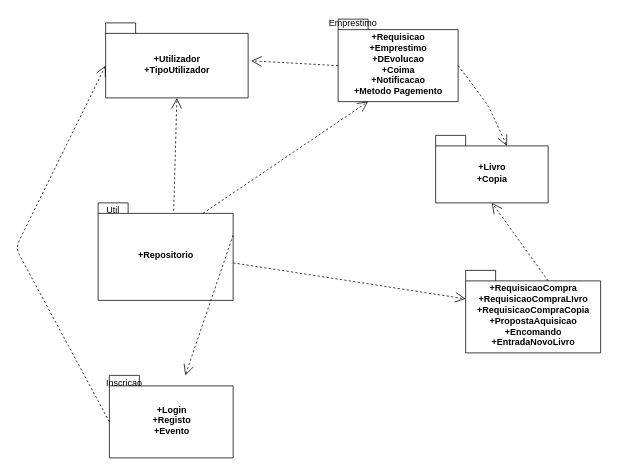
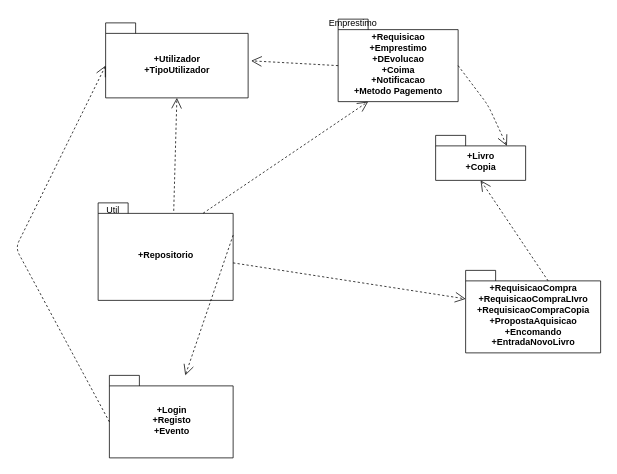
- <mxCell id="4" value="+Livro&lt;br&gt;+Copia&lt;br&gt;" style="shape=folder;fontStyle=1;spacingTop=10;tabWidth=40;tabHeight=14;tabPosition=left;html=1;" parent="1" vertex="1"><mxGeometry x="580" y="180" width="150" height="90" as="geometry" /></mxCell>
+ <mxCell id="4" value="+Livro&lt;br&gt;+Copia&lt;br&gt;" style="shape=folder;fontStyle=1;spacingTop=10;tabWidth=40;tabHeight=14;tabPosition=left;html=1;" parent="1" vertex="1"><mxGeometry x="580" y="180" width="120" height="60" as="geometry" /></mxCell>
- <mxCell id="17" value="Inscricao" style="text;html=1;strokeColor=none;fillColor=none;align=center;verticalAlign=middle;whiteSpace=wrap;rounded=0;" vertex="1" parent="1"><mxGeometry x="145" y="500" width="40" height="20" as="geometry" /></mxCell>
